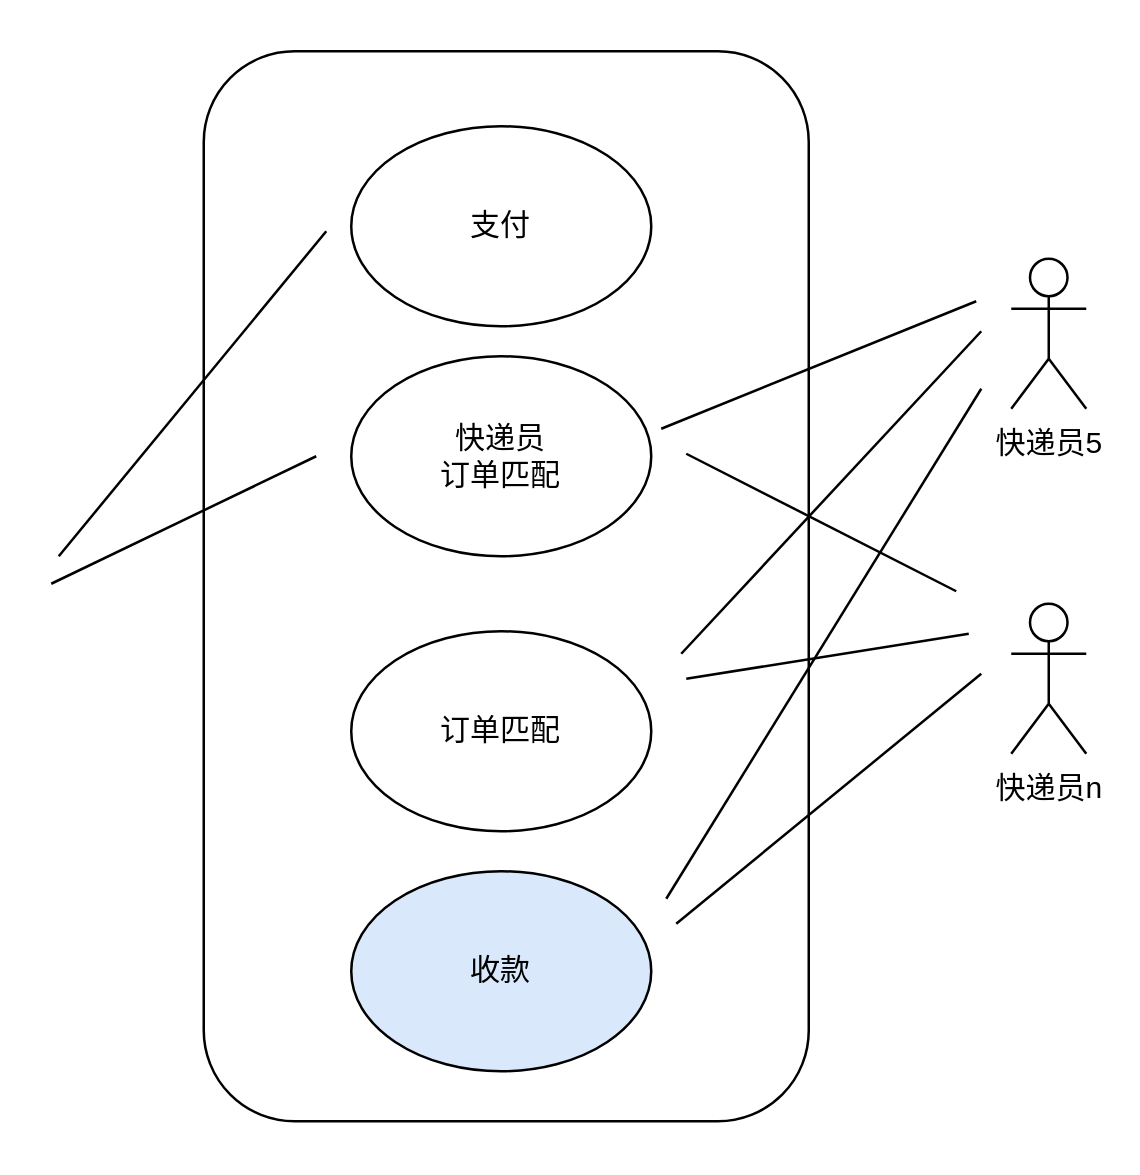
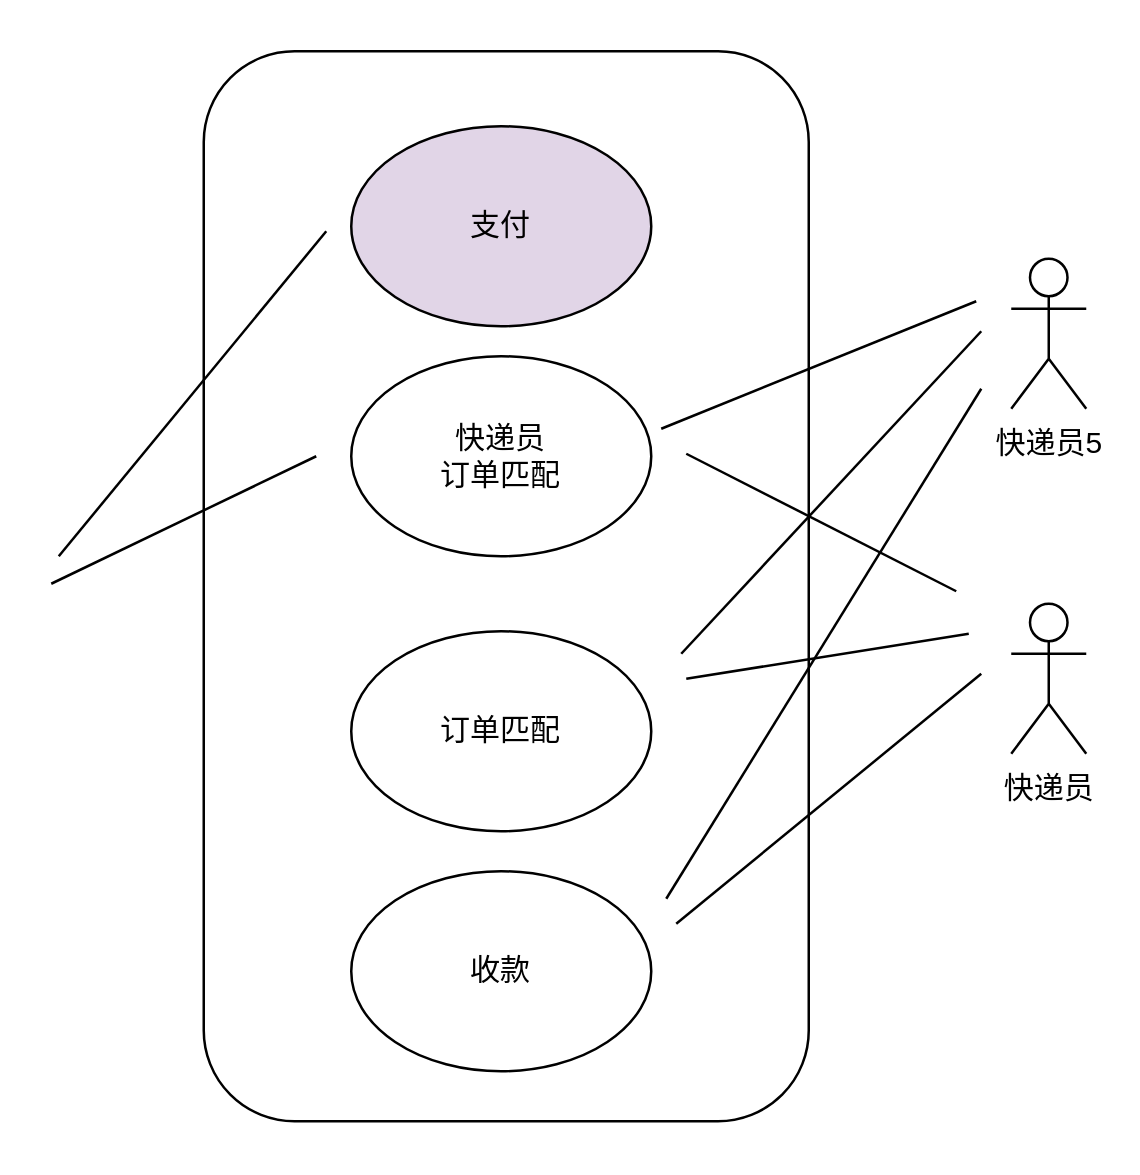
- <mxCell id="10" value="支付" style="ellipse;whiteSpace=wrap;html=1;" vertex="1" parent="1"><mxGeometry x="140" y="50" width="120" height="80" as="geometry" /></mxCell>
+ <mxCell id="10" value="支付" style="ellipse;whiteSpace=wrap;html=1;fillColor=#e1d5e7;" vertex="1" parent="1"><mxGeometry x="140" y="50" width="120" height="80" as="geometry" /></mxCell>
- <mxCell id="6" value="快递员n" style="shape=umlActor;verticalLabelPosition=bottom;verticalAlign=top;html=1;outlineConnect=0;" vertex="1" parent="1"><mxGeometry x="404" y="241" width="30" height="60" as="geometry" /></mxCell>
+ <mxCell id="6" value="快递员" style="shape=umlActor;verticalLabelPosition=bottom;verticalAlign=top;html=1;outlineConnect=0;" vertex="1" parent="1"><mxGeometry x="404" y="241" width="30" height="60" as="geometry" /></mxCell>
- <mxCell id="11" value="收款" style="ellipse;whiteSpace=wrap;html=1;fillColor=#dae8fc;" vertex="1" parent="1"><mxGeometry x="140" y="348" width="120" height="80" as="geometry" /></mxCell>
+ <mxCell id="11" value="收款" style="ellipse;whiteSpace=wrap;html=1;" vertex="1" parent="1"><mxGeometry x="140" y="348" width="120" height="80" as="geometry" /></mxCell>
